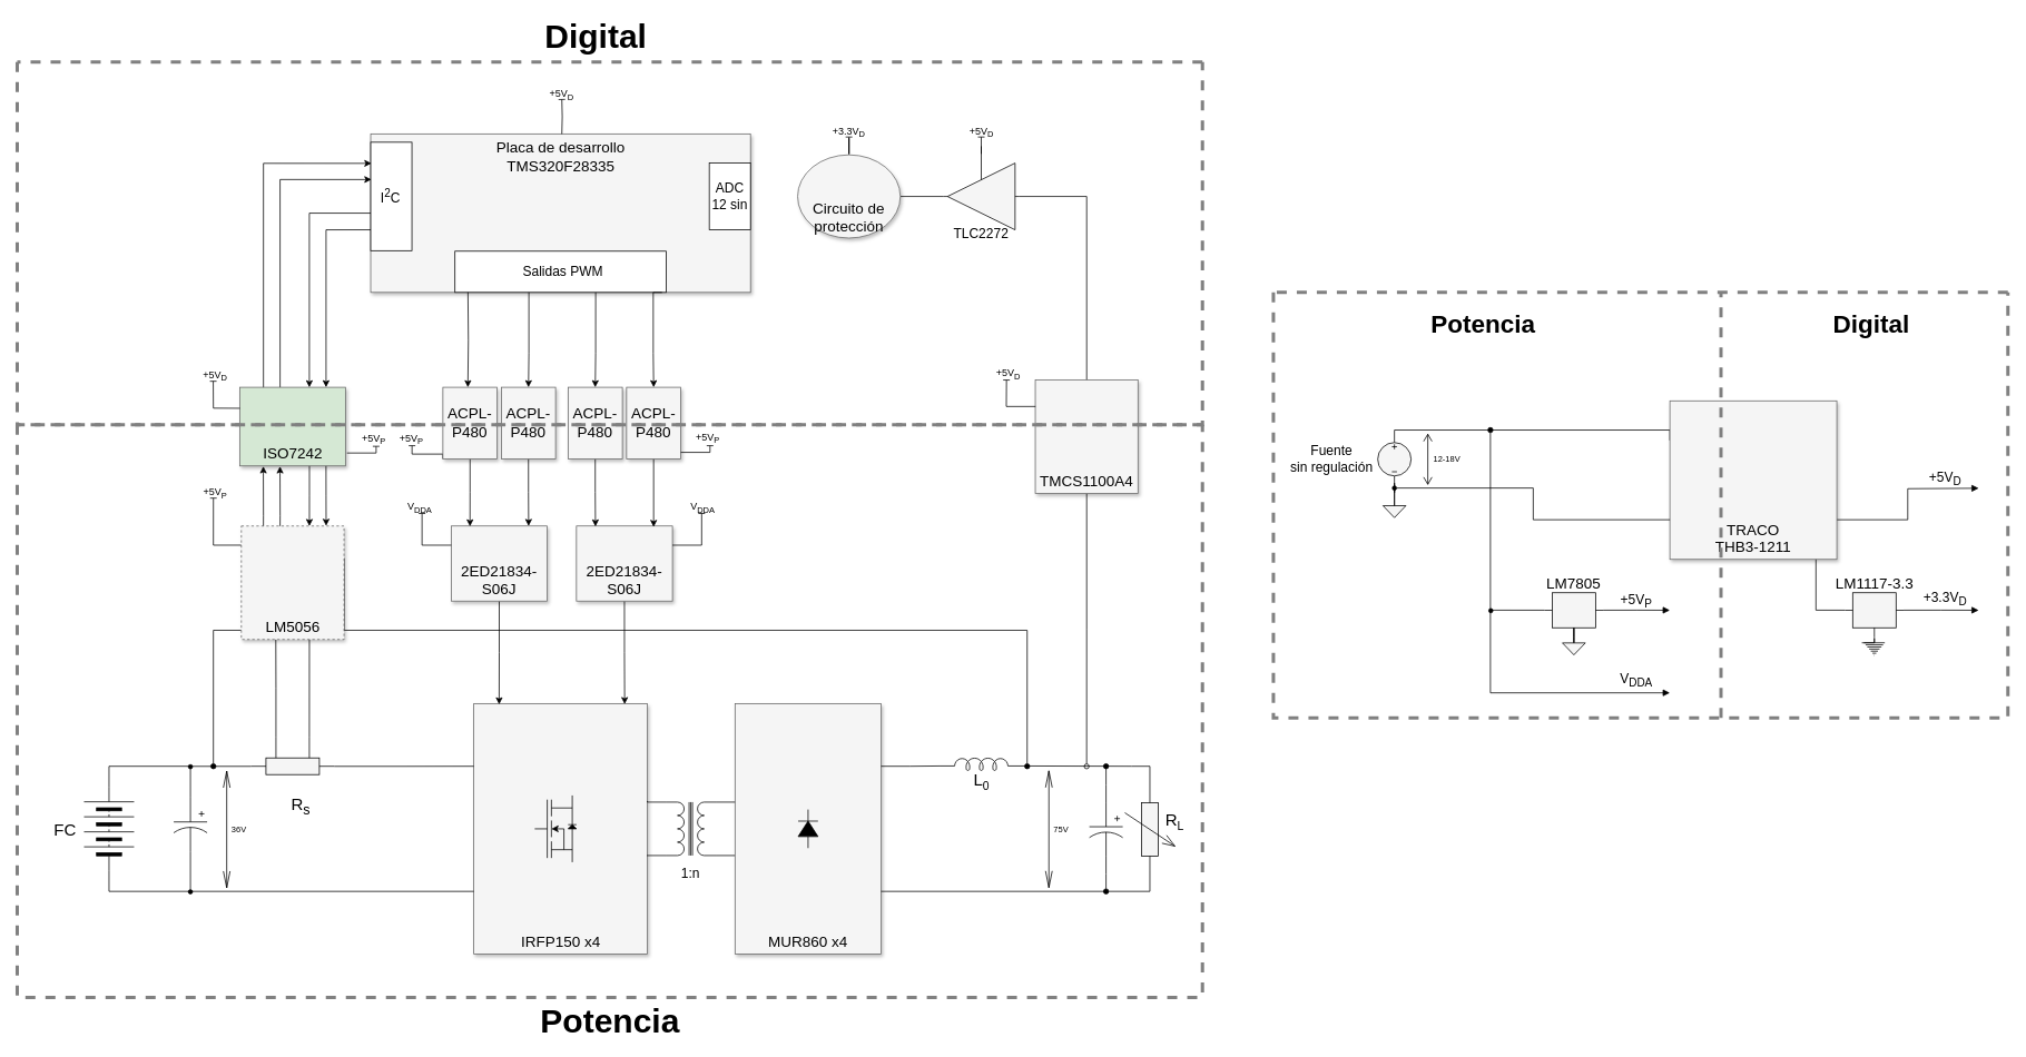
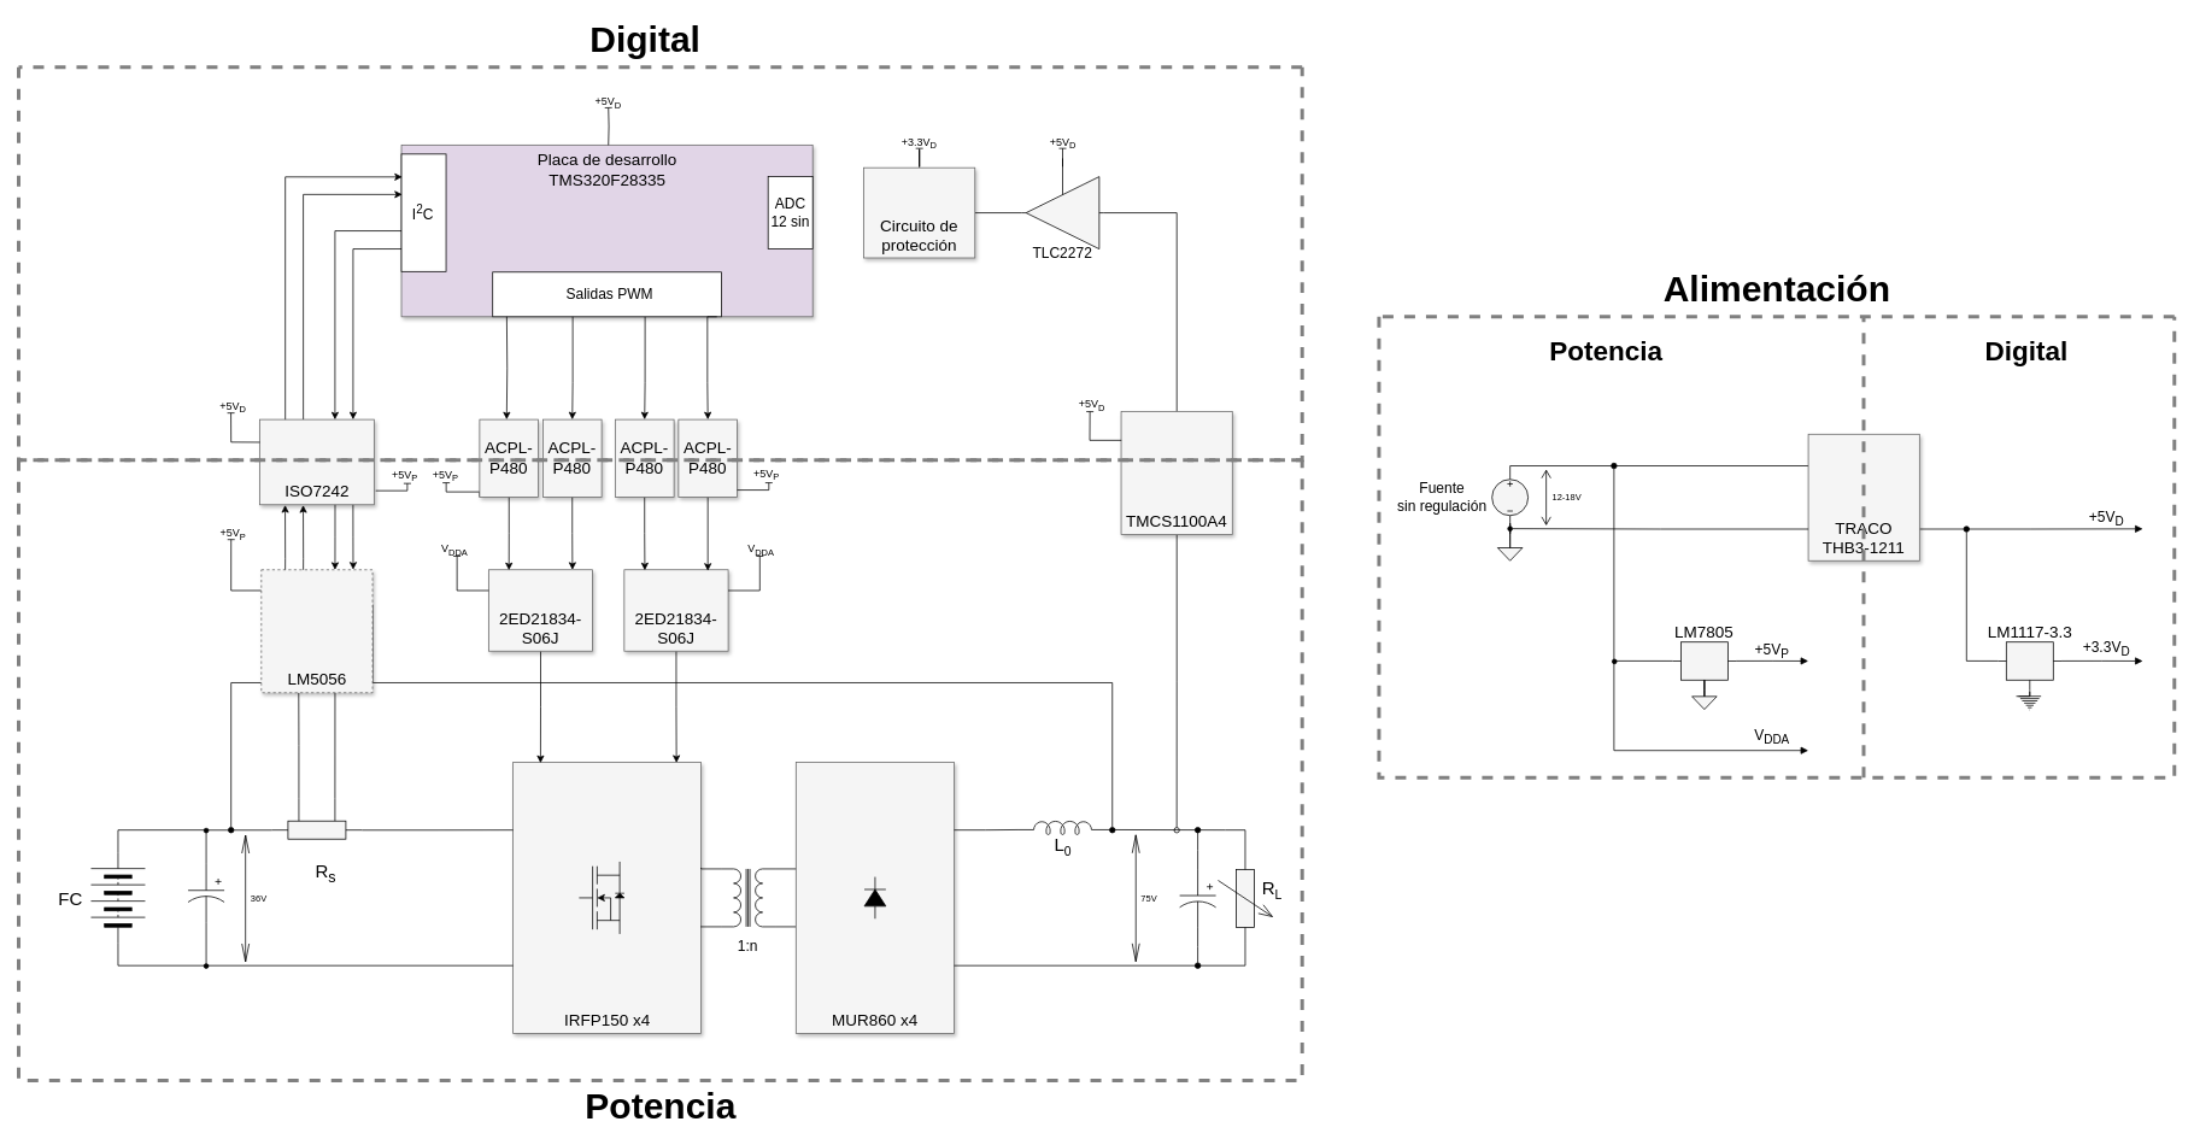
- <mxCell id="64" value="Placa de desarrollo&lt;br&gt;TMS320F28335" style="whiteSpace=wrap;html=1;shadow=1;fontSize=18;fillColor=#f5f5f5;strokeColor=#666666;container=0;verticalAlign=top;horizontal=1;" parent="63" vertex="1"><mxGeometry x="-20" width="455" height="190" as="geometry" /></mxCell>
+ <mxCell id="64" value="Placa de desarrollo&lt;br&gt;TMS320F28335" style="whiteSpace=wrap;html=1;shadow=1;fontSize=18;fillColor=#e1d5e7;strokeColor=#666666;container=0;verticalAlign=top;horizontal=1;" parent="63" vertex="1"><mxGeometry x="-20" width="455" height="190" as="geometry" /></mxCell>
- <mxCell id="139" value="Circuito de protección" style="ellipse;whiteSpace=wrap;html=1;shadow=1;fontSize=18;fillColor=#f5f5f5;strokeColor=#666666;verticalAlign=bottom;" parent="1" vertex="1"><mxGeometry x="955" y="185.13" width="123" height="99.75" as="geometry" /></mxCell>
+ <mxCell id="139" value="Circuito de protección" style="whiteSpace=wrap;html=1;shadow=1;fontSize=18;fillColor=#f5f5f5;strokeColor=#666666;verticalAlign=bottom;" parent="1" vertex="1"><mxGeometry x="955" y="185.13" width="123" height="99.75" as="geometry" /></mxCell>
+ <mxCell id="132" value="&lt;font style=&quot;font-size: 40px;&quot;&gt;Alimentación&lt;/font&gt;" style="text;strokeColor=none;fillColor=none;html=1;fontSize=24;fontStyle=1;verticalAlign=middle;align=center;rounded=1;shadow=0;glass=0;dashed=1;sketch=0;startSize=0;" parent="1" vertex="1"><mxGeometry x="1826.88" y="295" width="276.25" height="45" as="geometry" /></mxCell>
- <mxCell id="76" value="ISO7242" style="whiteSpace=wrap;html=1;shadow=1;fontSize=18;fillColor=#d5e8d4;strokeColor=#666666;verticalAlign=bottom;" parent="1" vertex="1"><mxGeometry x="286.75" y="463.75" width="126.5" height="94.25" as="geometry" /></mxCell>
+ <mxCell id="76" value="ISO7242" style="whiteSpace=wrap;html=1;shadow=1;fontSize=18;fillColor=#f5f5f5;strokeColor=#666666;verticalAlign=bottom;" parent="1" vertex="1"><mxGeometry x="286.75" y="463.75" width="126.5" height="94.25" as="geometry" /></mxCell>
- <mxCell id="125" value="TRACO&lt;br&gt;THB3-1211" style="whiteSpace=wrap;html=1;shadow=1;fontSize=18;fillColor=#f5f5f5;strokeColor=#666666;verticalAlign=bottom;" parent="115" vertex="1"><mxGeometry x="475" y="130" width="200" height="190" as="geometry" /></mxCell>
+ <mxCell id="125" value="TRACO&lt;br&gt;THB3-1211" style="whiteSpace=wrap;html=1;shadow=1;fontSize=18;fillColor=#f5f5f5;strokeColor=#666666;verticalAlign=bottom;" parent="115" vertex="1"><mxGeometry x="475" y="130" width="123" height="140" as="geometry" /></mxCell>
